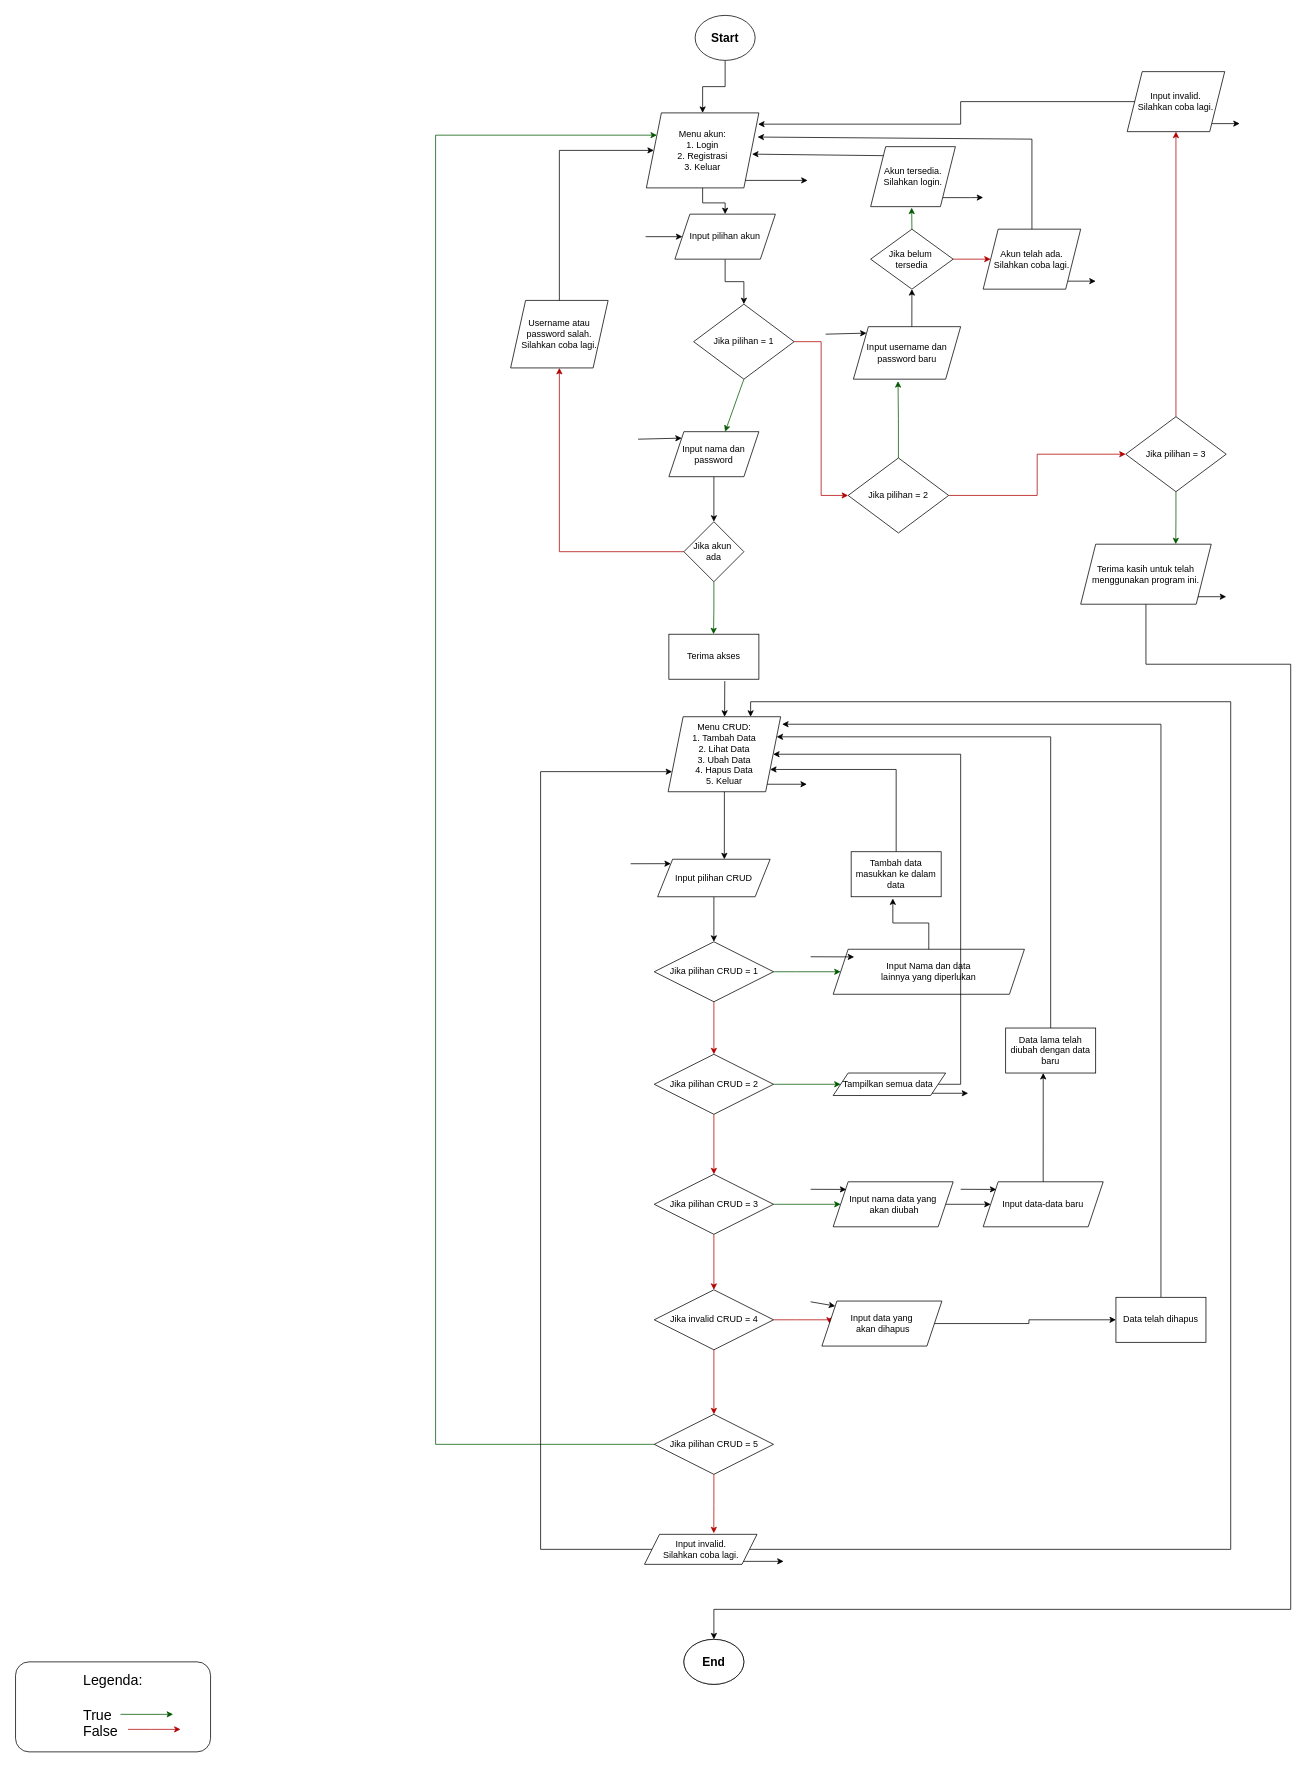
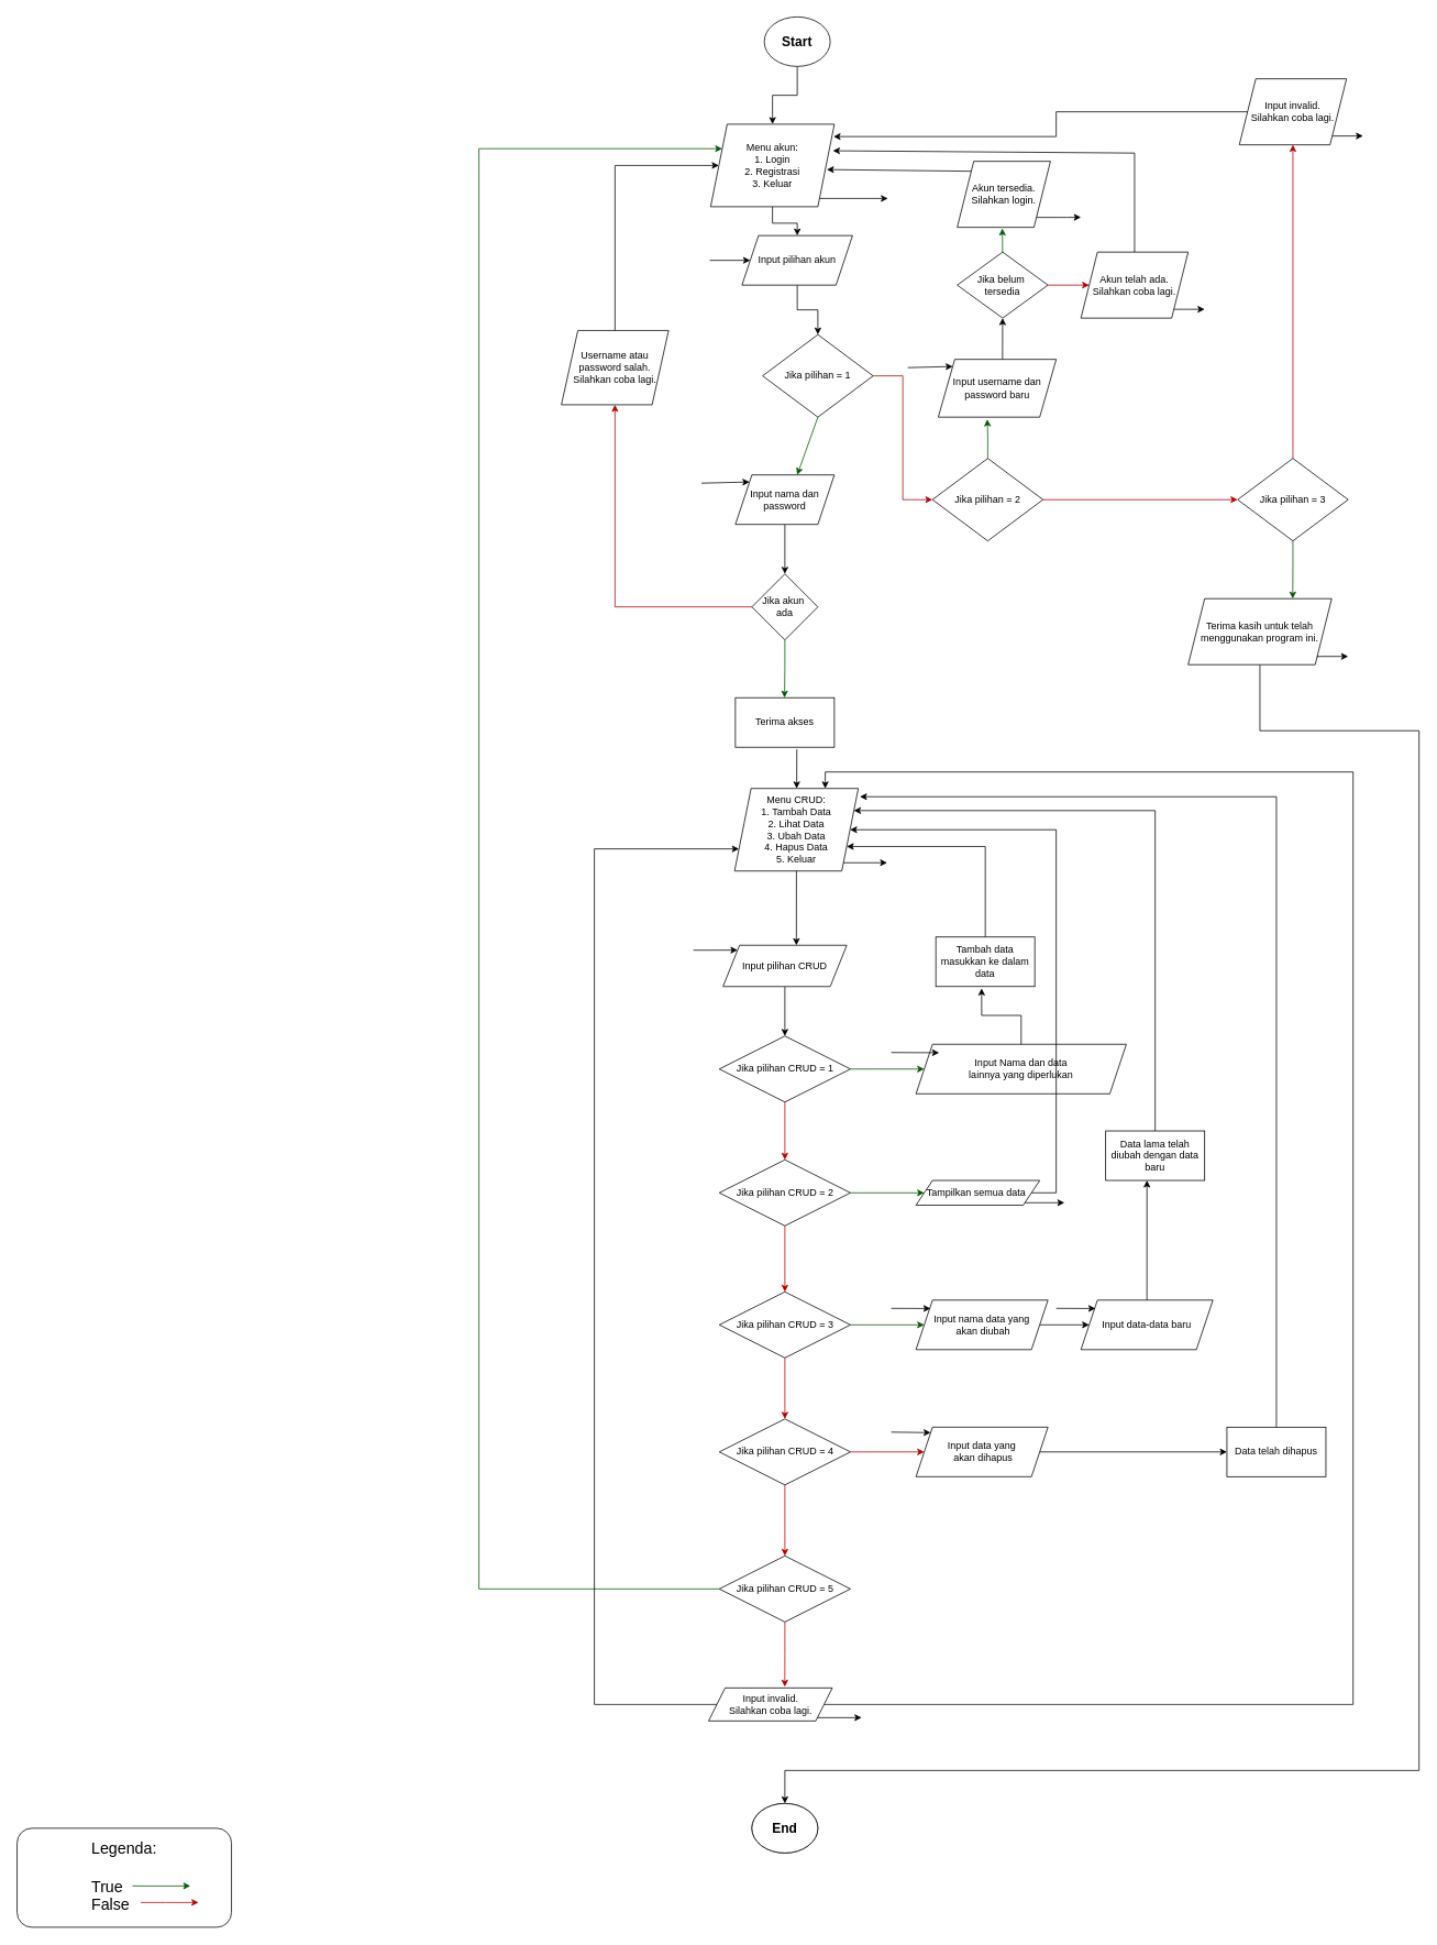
- <mxCell id="17" value="Jika pilihan = 2" style="rhombus;whiteSpace=wrap;html=1;" parent="1" vertex="1"><mxGeometry x="1130" y="610" width="134" height="100" as="geometry" /></mxCell>
+ <mxCell id="17" value="Jika pilihan = 2" style="rhombus;whiteSpace=wrap;html=1;" parent="1" vertex="1"><mxGeometry x="1130" y="555" width="134" height="100" as="geometry" /></mxCell>
- <mxCell id="73" value="Jika invalid CRUD = 4" style="rhombus;whiteSpace=wrap;html=1;" parent="1" vertex="1"><mxGeometry x="871.5" y="1719" width="159" height="80" as="geometry" /></mxCell>
+ <mxCell id="73" value="Jika pilihan CRUD = 4" style="rhombus;whiteSpace=wrap;html=1;" parent="1" vertex="1"><mxGeometry x="871.5" y="1719" width="159" height="80" as="geometry" /></mxCell>
- <mxCell id="88" value="Input data yang&lt;div&gt;&amp;nbsp;akan dihapus&lt;/div&gt;" style="shape=parallelogram;perimeter=parallelogramPerimeter;whiteSpace=wrap;html=1;fixedSize=1;" parent="1" vertex="1"><mxGeometry x="1095" y="1734" width="160" height="60" as="geometry" /></mxCell>
+ <mxCell id="88" value="Input data yang&lt;div&gt;&amp;nbsp;akan dihapus&lt;/div&gt;" style="shape=parallelogram;perimeter=parallelogramPerimeter;whiteSpace=wrap;html=1;fixedSize=1;" parent="1" vertex="1"><mxGeometry x="1110" y="1729" width="160" height="60" as="geometry" /></mxCell>
